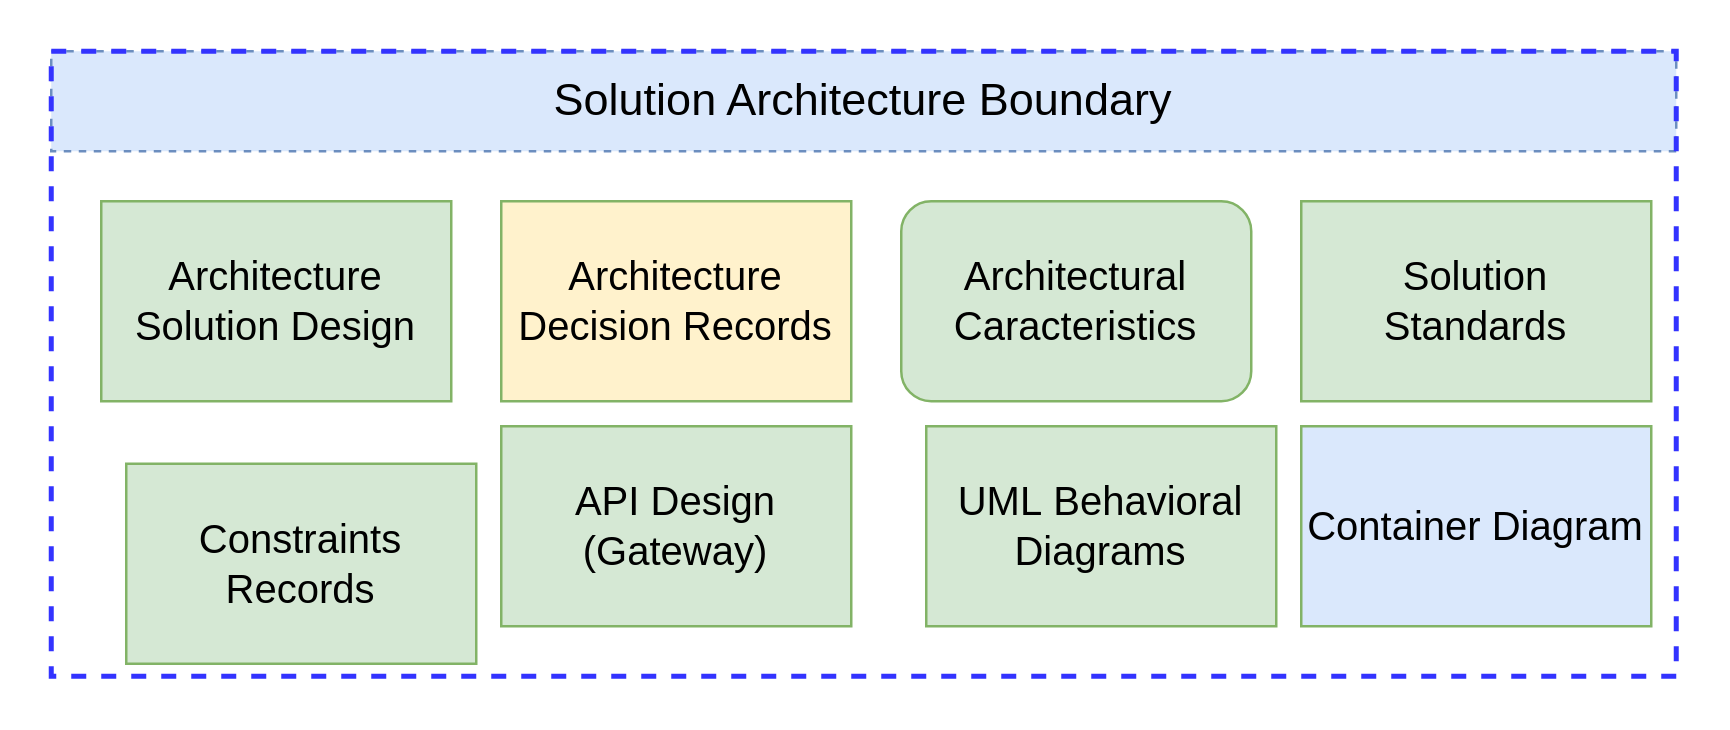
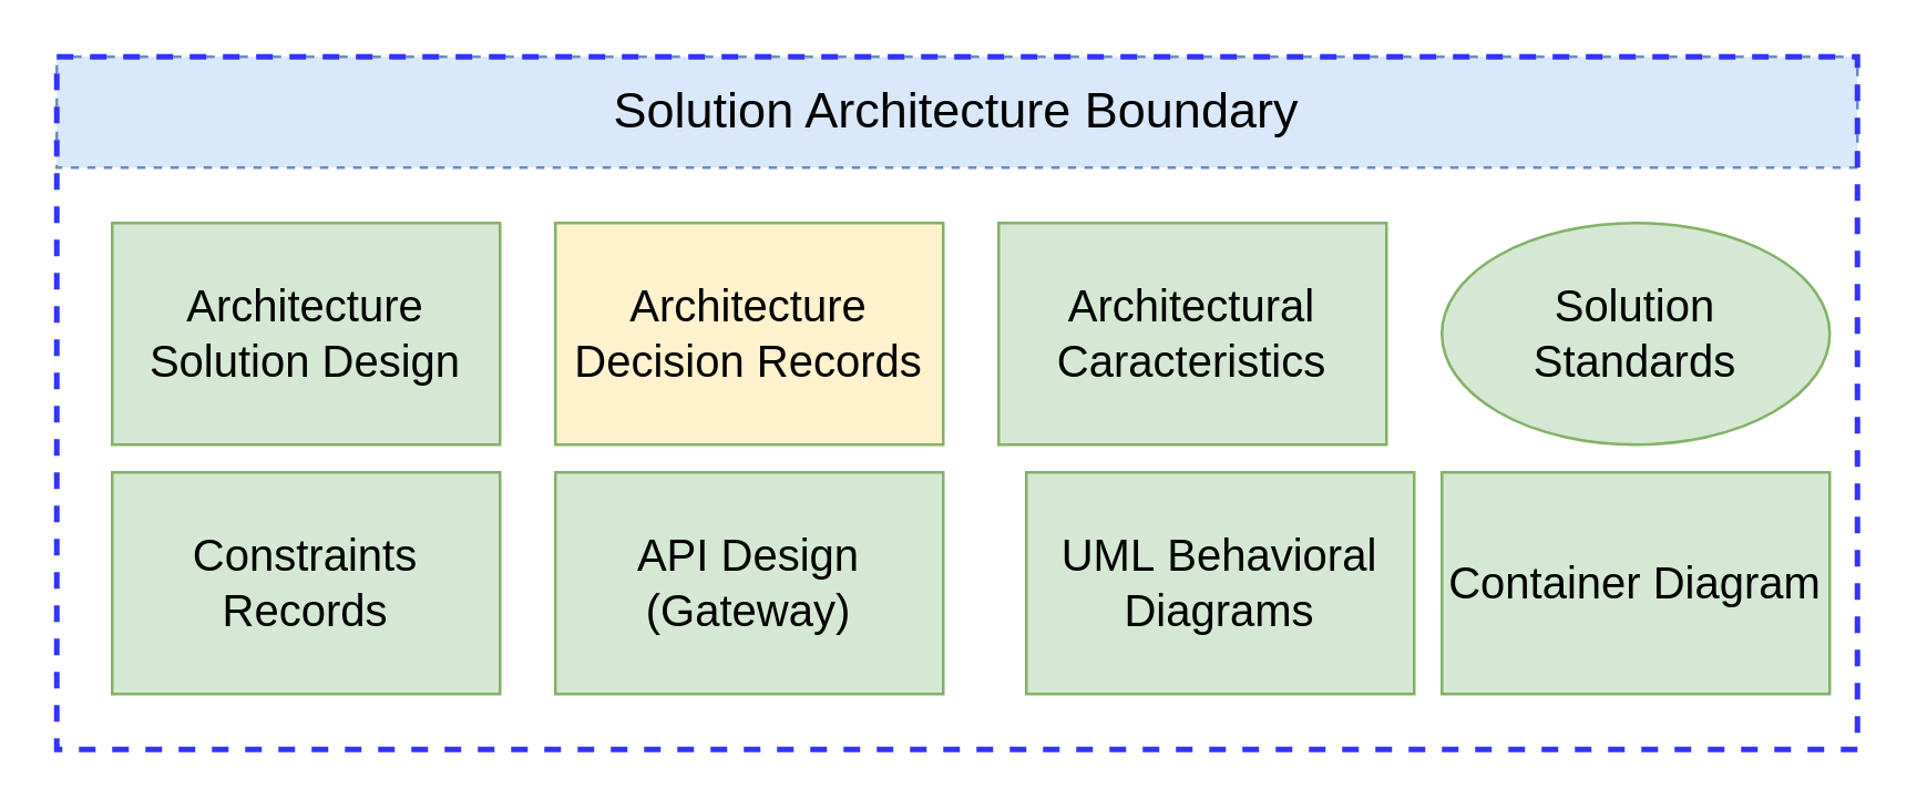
- <mxCell id="6" value="&lt;span style=&quot;font-size: 16px&quot;&gt;Architectural Caracteristics&lt;/span&gt;" style="whiteSpace=wrap;html=1;fillColor=#d5e8d4;strokeColor=#82b366;rounded=1;" parent="1" vertex="1"><mxGeometry x="360" y="80" width="140" height="80" as="geometry" /></mxCell>
+ <mxCell id="6" value="&lt;span style=&quot;font-size: 16px&quot;&gt;Architectural Caracteristics&lt;/span&gt;" style="rounded=0;whiteSpace=wrap;html=1;fillColor=#d5e8d4;strokeColor=#82b366;" parent="1" vertex="1"><mxGeometry x="360" y="80" width="140" height="80" as="geometry" /></mxCell>
- <mxCell id="10" value="&lt;span style=&quot;font-size: 16px&quot;&gt;Solution&lt;/span&gt;&lt;br style=&quot;font-size: 16px&quot;&gt;&lt;span style=&quot;font-size: 16px&quot;&gt;Standards&lt;/span&gt;" style="rounded=0;whiteSpace=wrap;html=1;fillColor=#d5e8d4;strokeColor=#82b366;" vertex="1" parent="1"><mxGeometry x="520" y="80" width="140" height="80" as="geometry" /></mxCell>
+ <mxCell id="10" value="&lt;span style=&quot;font-size: 16px&quot;&gt;Solution&lt;/span&gt;&lt;br style=&quot;font-size: 16px&quot;&gt;&lt;span style=&quot;font-size: 16px&quot;&gt;Standards&lt;/span&gt;" style="ellipse;whiteSpace=wrap;html=1;fillColor=#d5e8d4;strokeColor=#82b366;" vertex="1" parent="1"><mxGeometry x="520" y="80" width="140" height="80" as="geometry" /></mxCell>
- <mxCell id="11" value="&lt;span style=&quot;font-size: 16px&quot;&gt;Container Diagram&lt;/span&gt;" style="rounded=0;whiteSpace=wrap;html=1;fillColor=#dae8fc;strokeColor=#82b366;" vertex="1" parent="1"><mxGeometry x="520" y="170" width="140" height="80" as="geometry" /></mxCell>
+ <mxCell id="11" value="&lt;span style=&quot;font-size: 16px&quot;&gt;Container Diagram&lt;/span&gt;" style="rounded=0;whiteSpace=wrap;html=1;fillColor=#d5e8d4;strokeColor=#82b366;" vertex="1" parent="1"><mxGeometry x="520" y="170" width="140" height="80" as="geometry" /></mxCell>
- <mxCell id="8" value="&lt;span style=&quot;font-size: 16px&quot;&gt;Constraints Records&lt;/span&gt;" style="rounded=0;whiteSpace=wrap;html=1;fillColor=#d5e8d4;strokeColor=#82b366;" parent="1" vertex="1"><mxGeometry x="50" y="185" width="140" height="80" as="geometry" /></mxCell>
+ <mxCell id="8" value="&lt;span style=&quot;font-size: 16px&quot;&gt;Constraints Records&lt;/span&gt;" style="rounded=0;whiteSpace=wrap;html=1;fillColor=#d5e8d4;strokeColor=#82b366;" parent="1" vertex="1"><mxGeometry x="40" y="170" width="140" height="80" as="geometry" /></mxCell>
